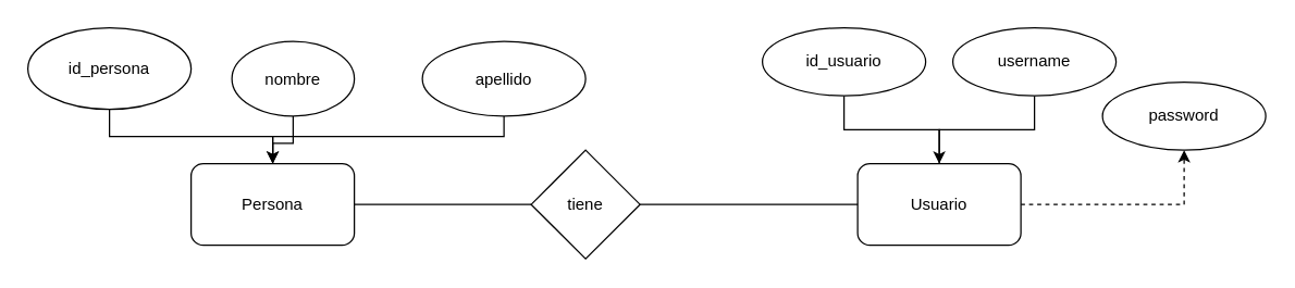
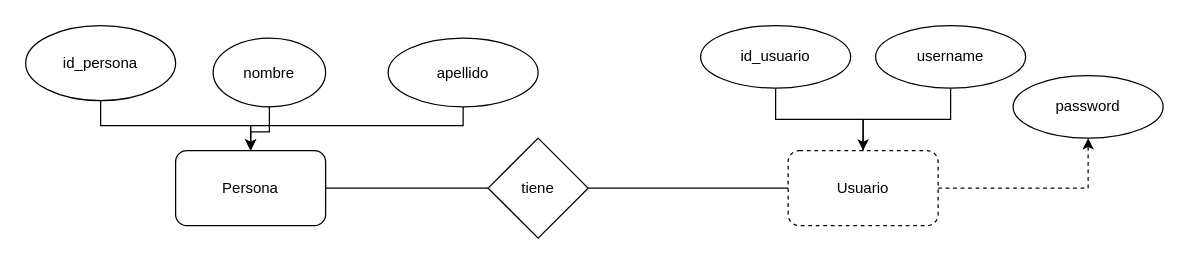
- <mxCell id="6" value="Usuario" style="rounded=1;whiteSpace=wrap;html=1;" parent="1" vertex="1"><mxGeometry x="630" y="120" width="120" height="60" as="geometry" /></mxCell>
+ <mxCell id="6" value="Usuario" style="rounded=1;whiteSpace=wrap;html=1;dashed=1;" parent="1" vertex="1"><mxGeometry x="630" y="120" width="120" height="60" as="geometry" /></mxCell>
